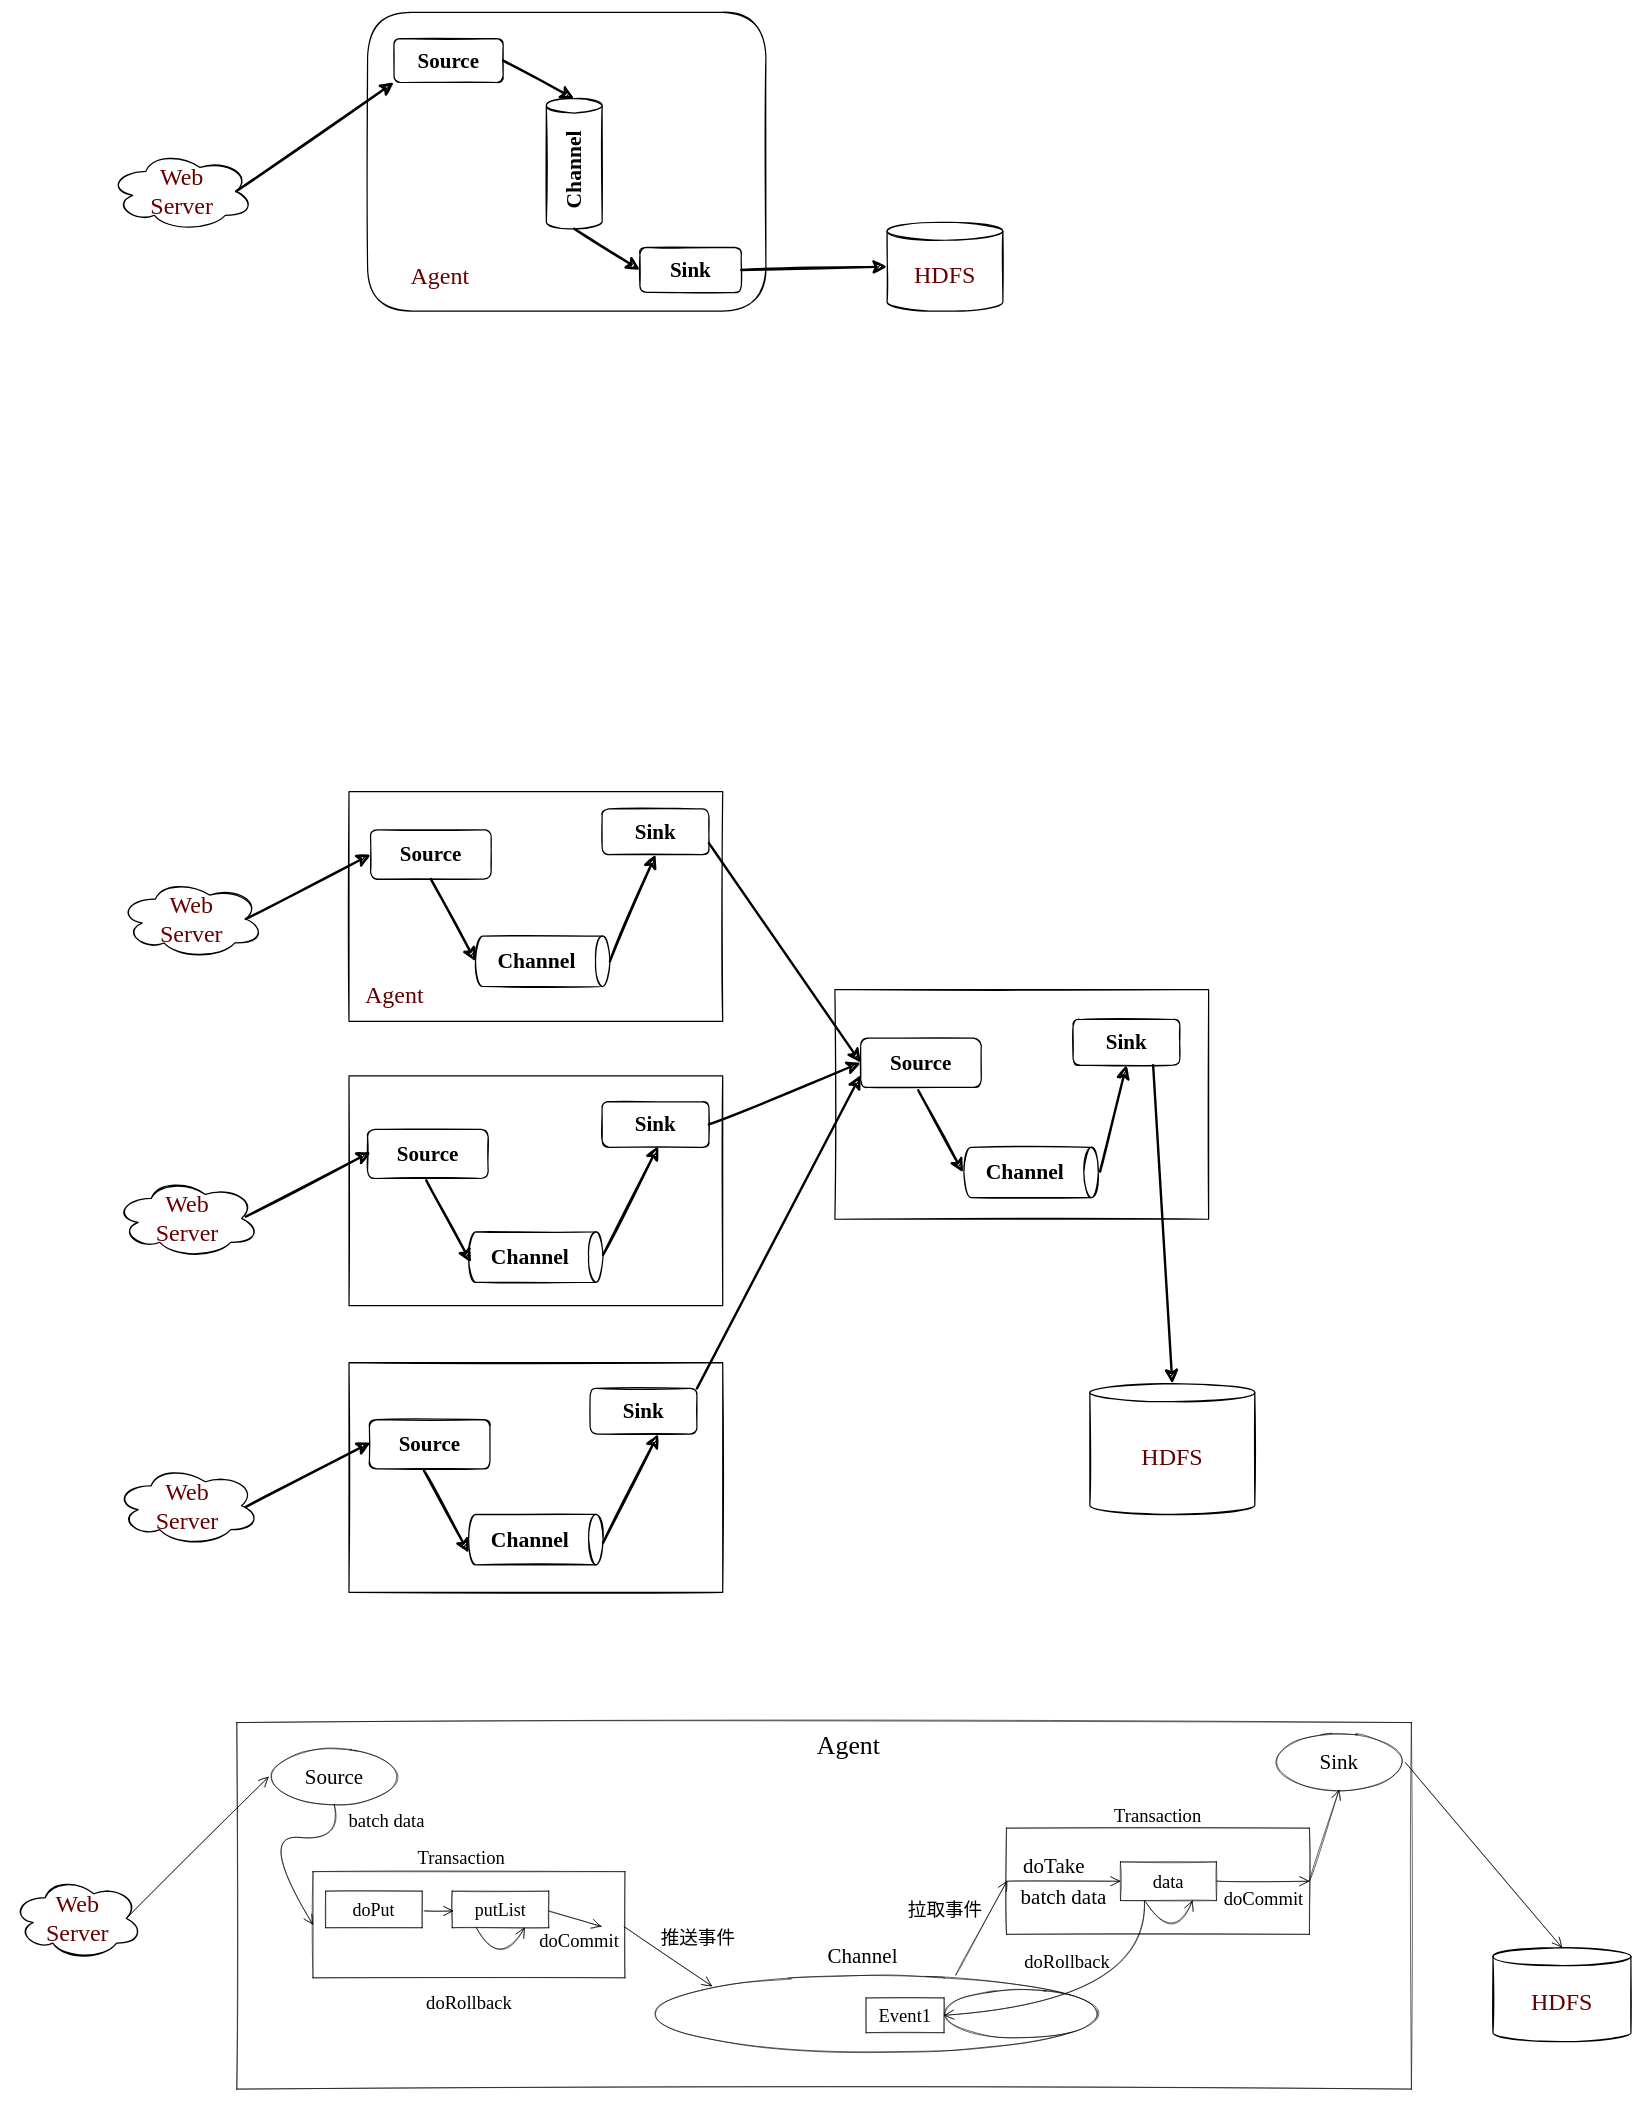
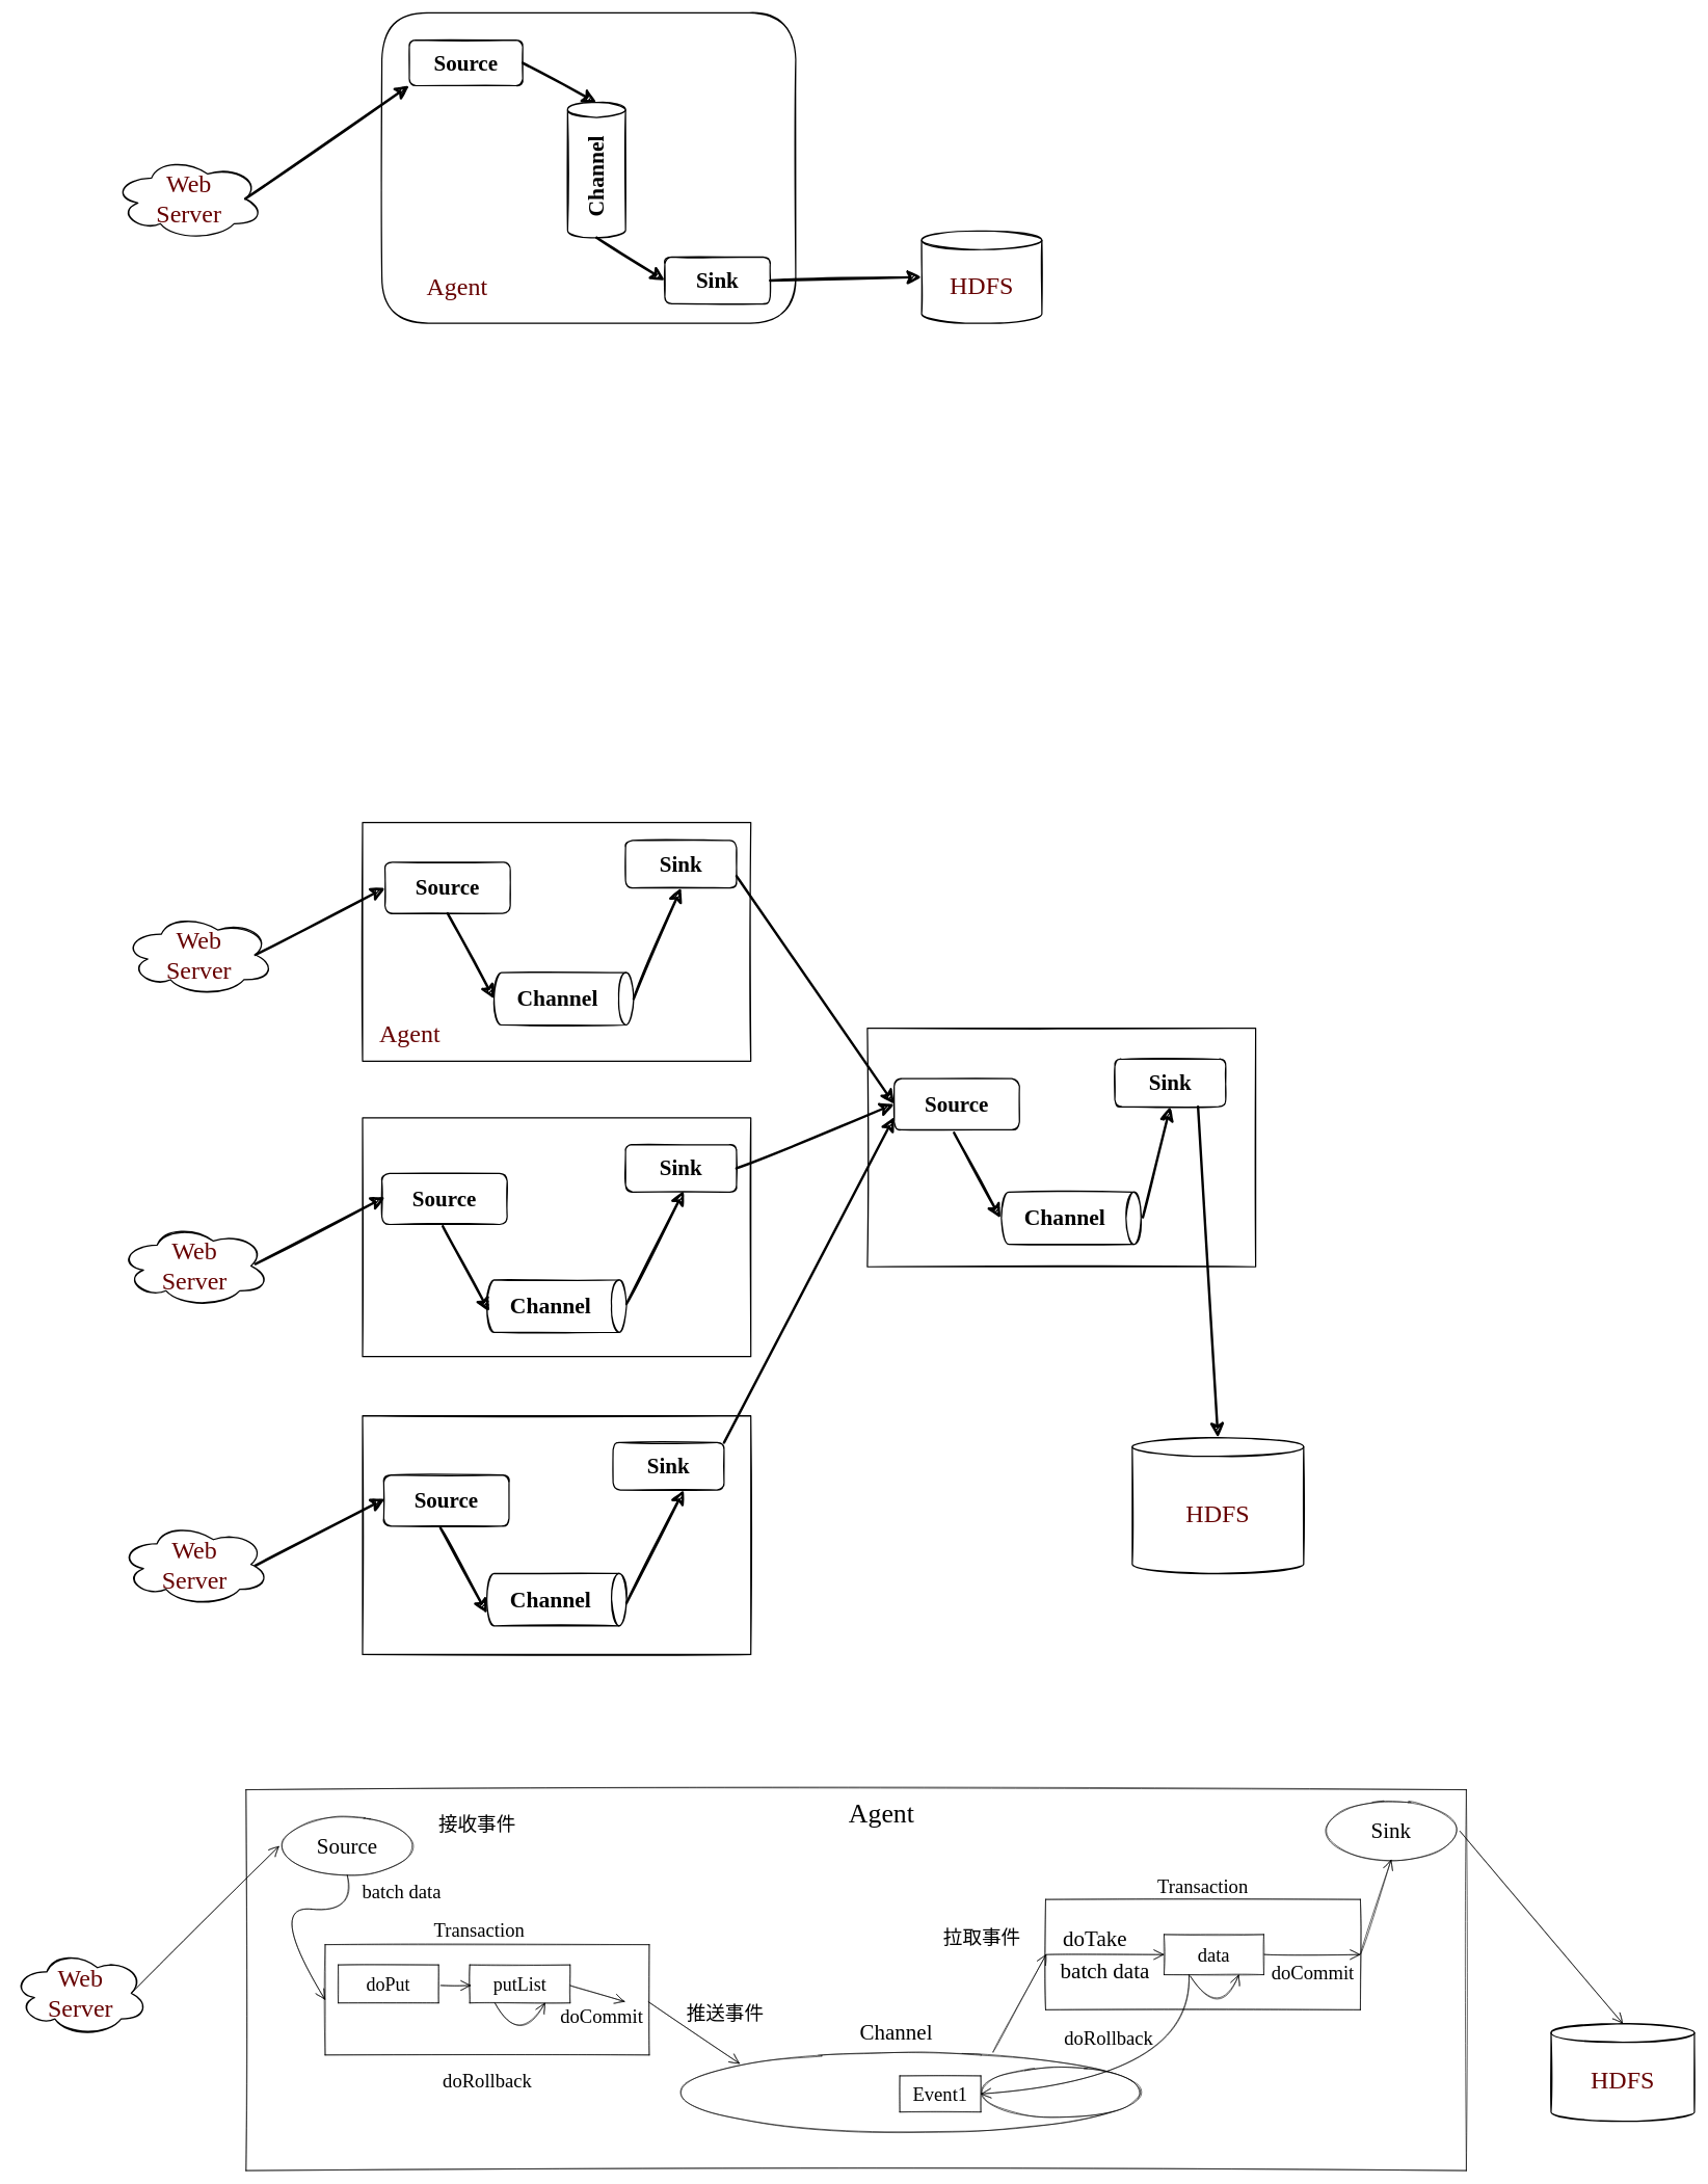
+ <mxCell id="64" value="&lt;font face=&quot;Comic Sans MS&quot;&gt;&lt;span style=&quot;font-size: 31px&quot;&gt;接收事件&lt;/span&gt;&lt;/font&gt;" style="text;strokeColor=none;fillColor=none;html=1;align=center;verticalAlign=middle;whiteSpace=wrap;rounded=0;sketch=1;hachureGap=4;fontFamily=Architects Daughter;fontSource=https%3A%2F%2Ffonts.googleapis.com%2Fcss%3Ffamily%3DArchitects%2BDaughter;fontSize=20;" vertex="1" parent="1"><mxGeometry x="688" y="2899" width="153.5" height="54" as="geometry" /></mxCell>
- <mxCell id="76" value="&lt;font face=&quot;Comic Sans MS&quot;&gt;&lt;span style=&quot;font-size: 31px&quot;&gt;拉取事件&lt;/span&gt;&lt;/font&gt;" style="text;strokeColor=none;fillColor=none;html=1;align=center;verticalAlign=middle;whiteSpace=wrap;rounded=0;sketch=1;hachureGap=4;fontFamily=Architects Daughter;fontSource=https%3A%2F%2Ffonts.googleapis.com%2Fcss%3Ffamily%3DArchitects%2BDaughter;fontSize=20;" vertex="1" parent="1"><mxGeometry x="1497.75" y="3155.5" width="153.5" height="54" as="geometry" /></mxCell>
+ <mxCell id="76" value="&lt;font face=&quot;Comic Sans MS&quot;&gt;&lt;span style=&quot;font-size: 31px&quot;&gt;拉取事件&lt;/span&gt;&lt;/font&gt;" style="text;strokeColor=none;fillColor=none;html=1;align=center;verticalAlign=middle;whiteSpace=wrap;rounded=0;sketch=1;hachureGap=4;fontFamily=Architects Daughter;fontSource=https%3A%2F%2Ffonts.googleapis.com%2Fcss%3Ffamily%3DArchitects%2BDaughter;fontSize=20;" vertex="1" parent="1"><mxGeometry x="1497.75" y="3080.5" width="153.5" height="54" as="geometry" /></mxCell>
